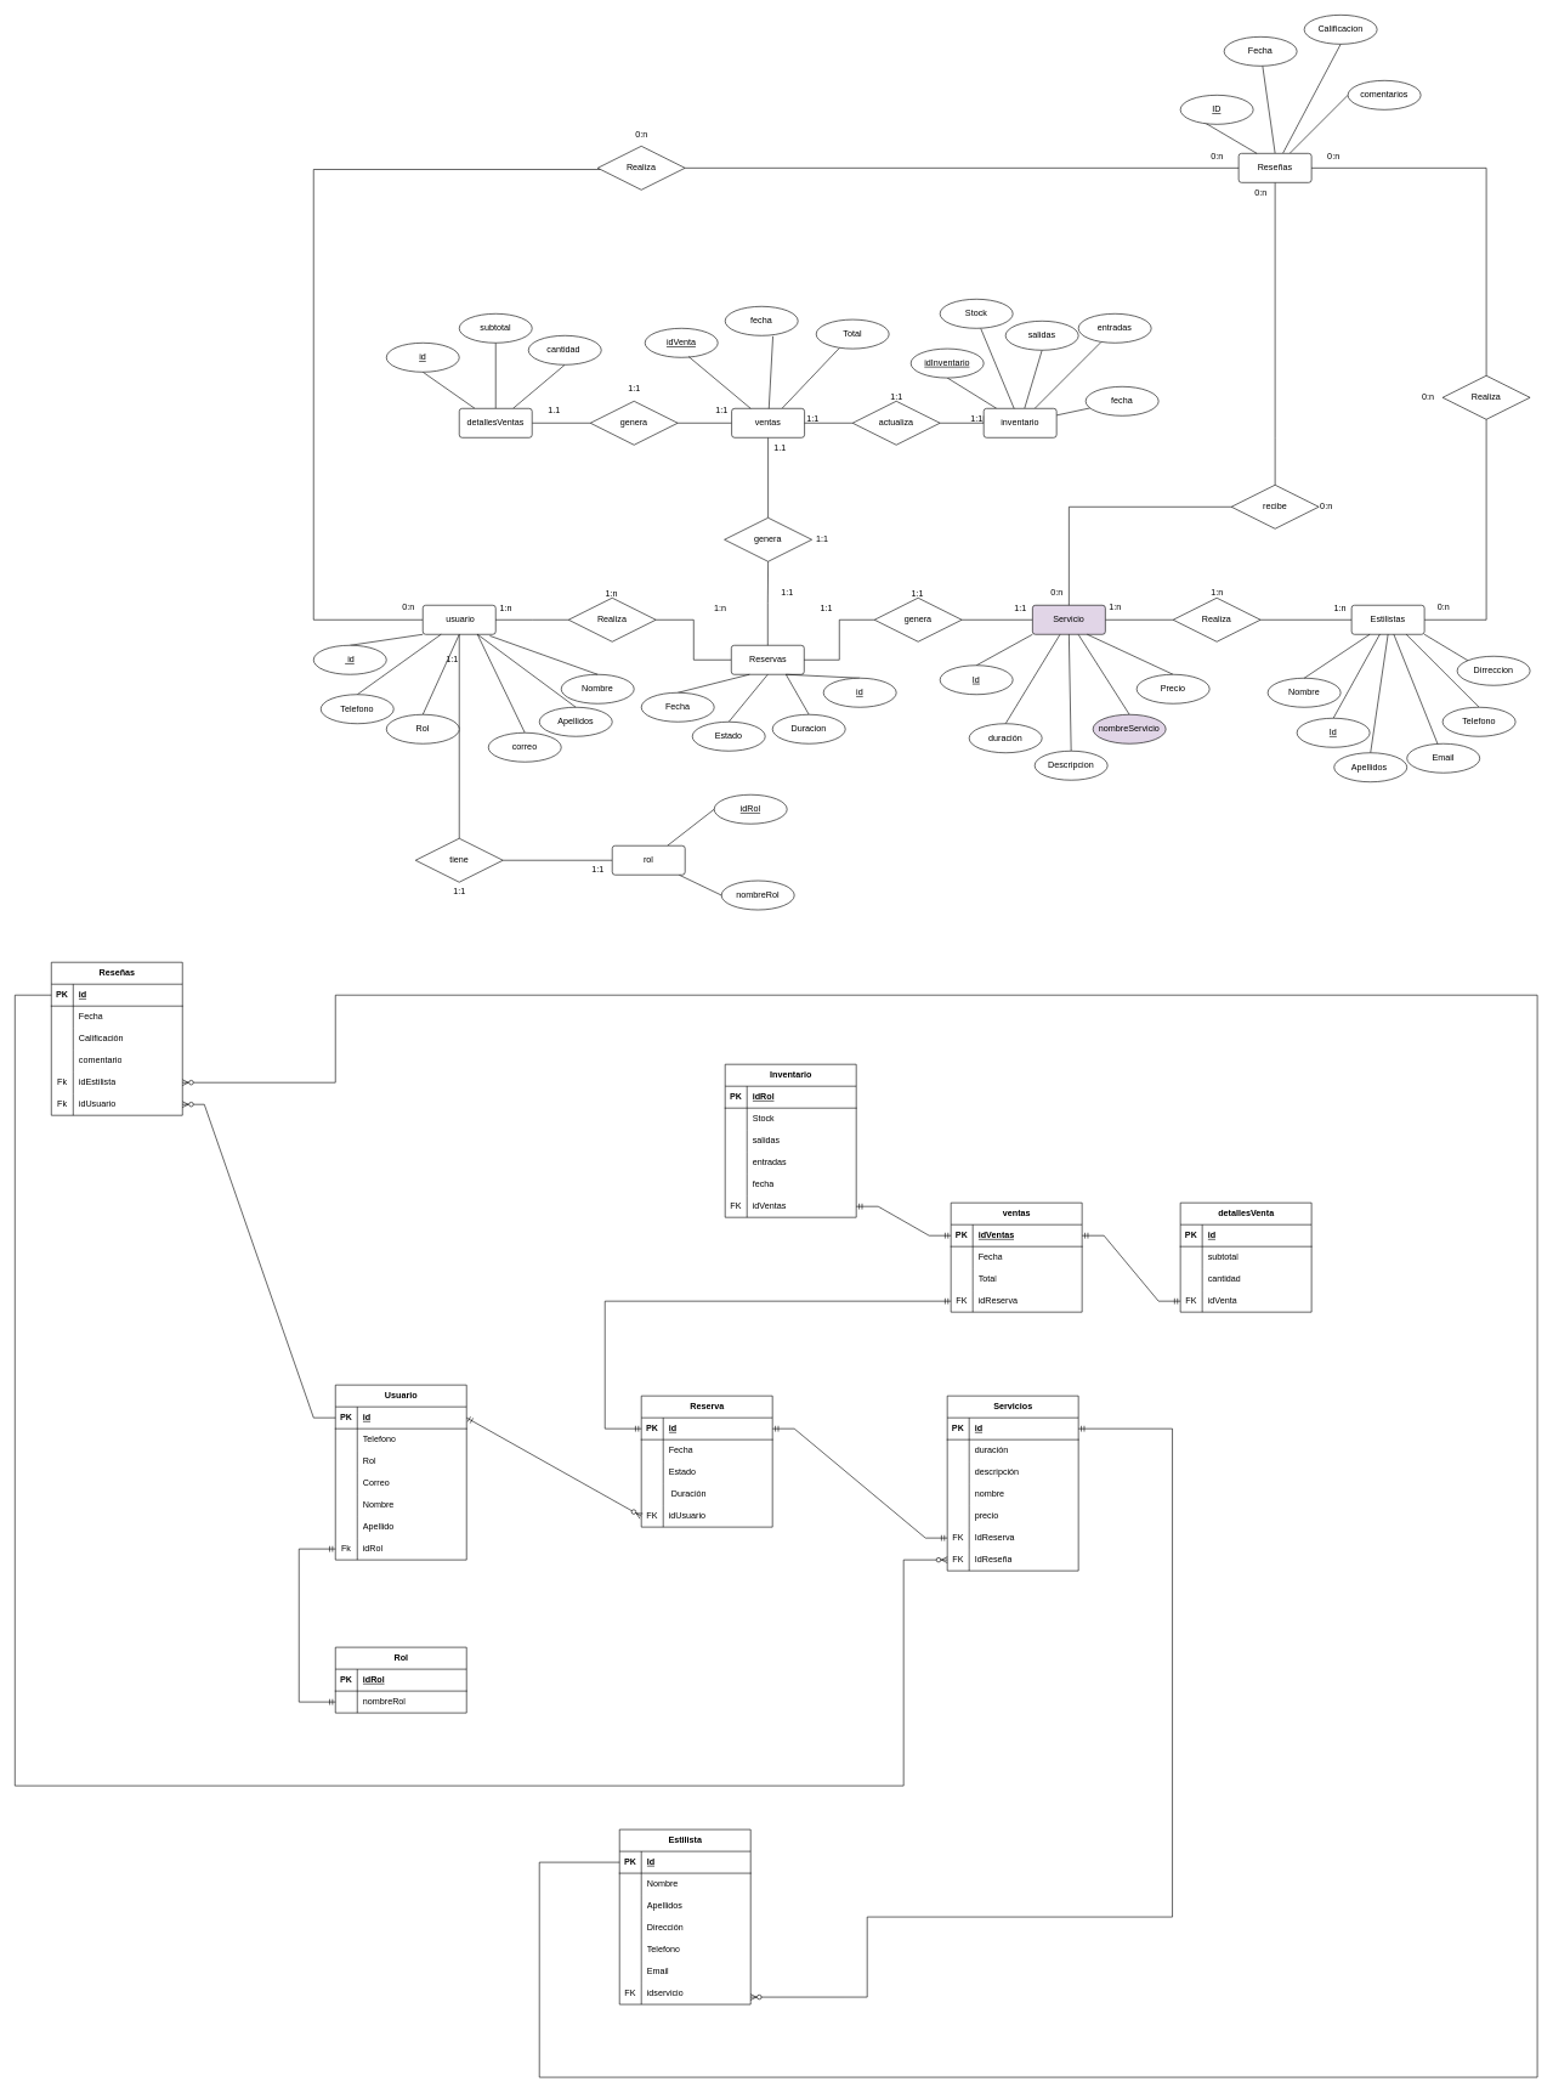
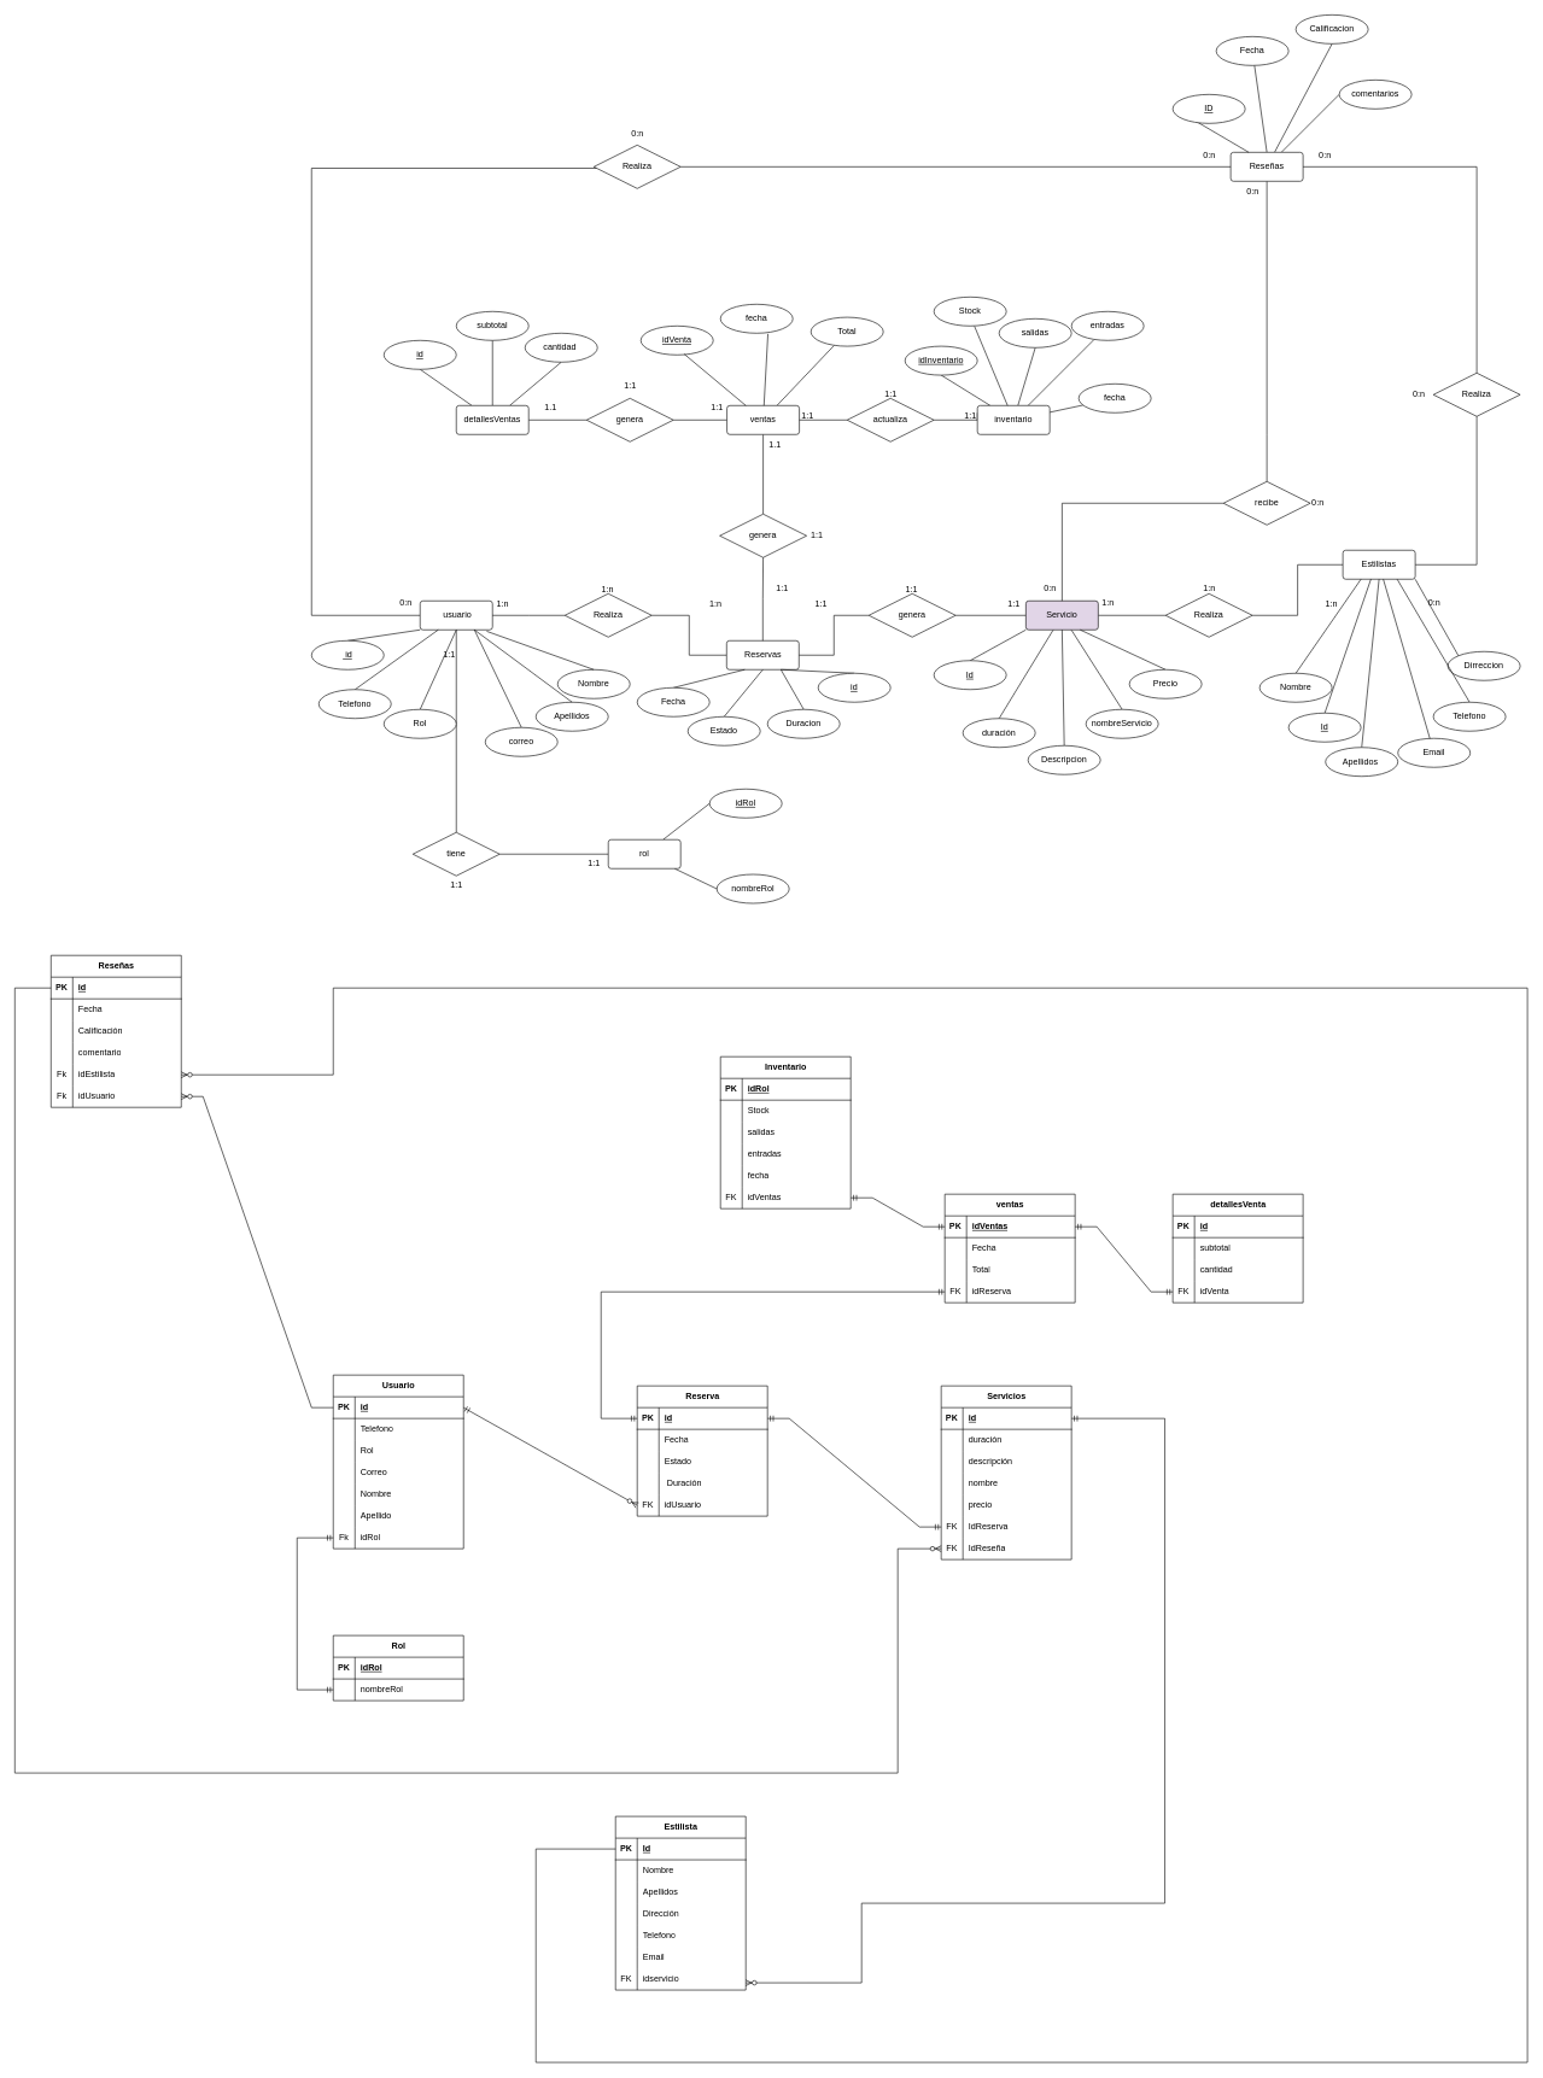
- <mxCell id="21" value="Estilistas" style="rounded=1;arcSize=10;whiteSpace=wrap;html=1;align=center;" vertex="1" parent="1"><mxGeometry x="1855" y="830" width="100" height="40" as="geometry" /></mxCell>
+ <mxCell id="21" value="Estilistas" style="rounded=1;arcSize=10;whiteSpace=wrap;html=1;align=center;" vertex="1" parent="1"><mxGeometry x="1855" y="760" width="100" height="40" as="geometry" /></mxCell>
- <mxCell id="177" value="nombreServicio" style="ellipse;whiteSpace=wrap;html=1;align=center;fillColor=#e1d5e7;" vertex="1" parent="1"><mxGeometry x="1500" y="980" width="100" height="40" as="geometry" /></mxCell>
+ <mxCell id="177" value="nombreServicio" style="ellipse;whiteSpace=wrap;html=1;align=center;" vertex="1" parent="1"><mxGeometry x="1500" y="980" width="100" height="40" as="geometry" /></mxCell>
